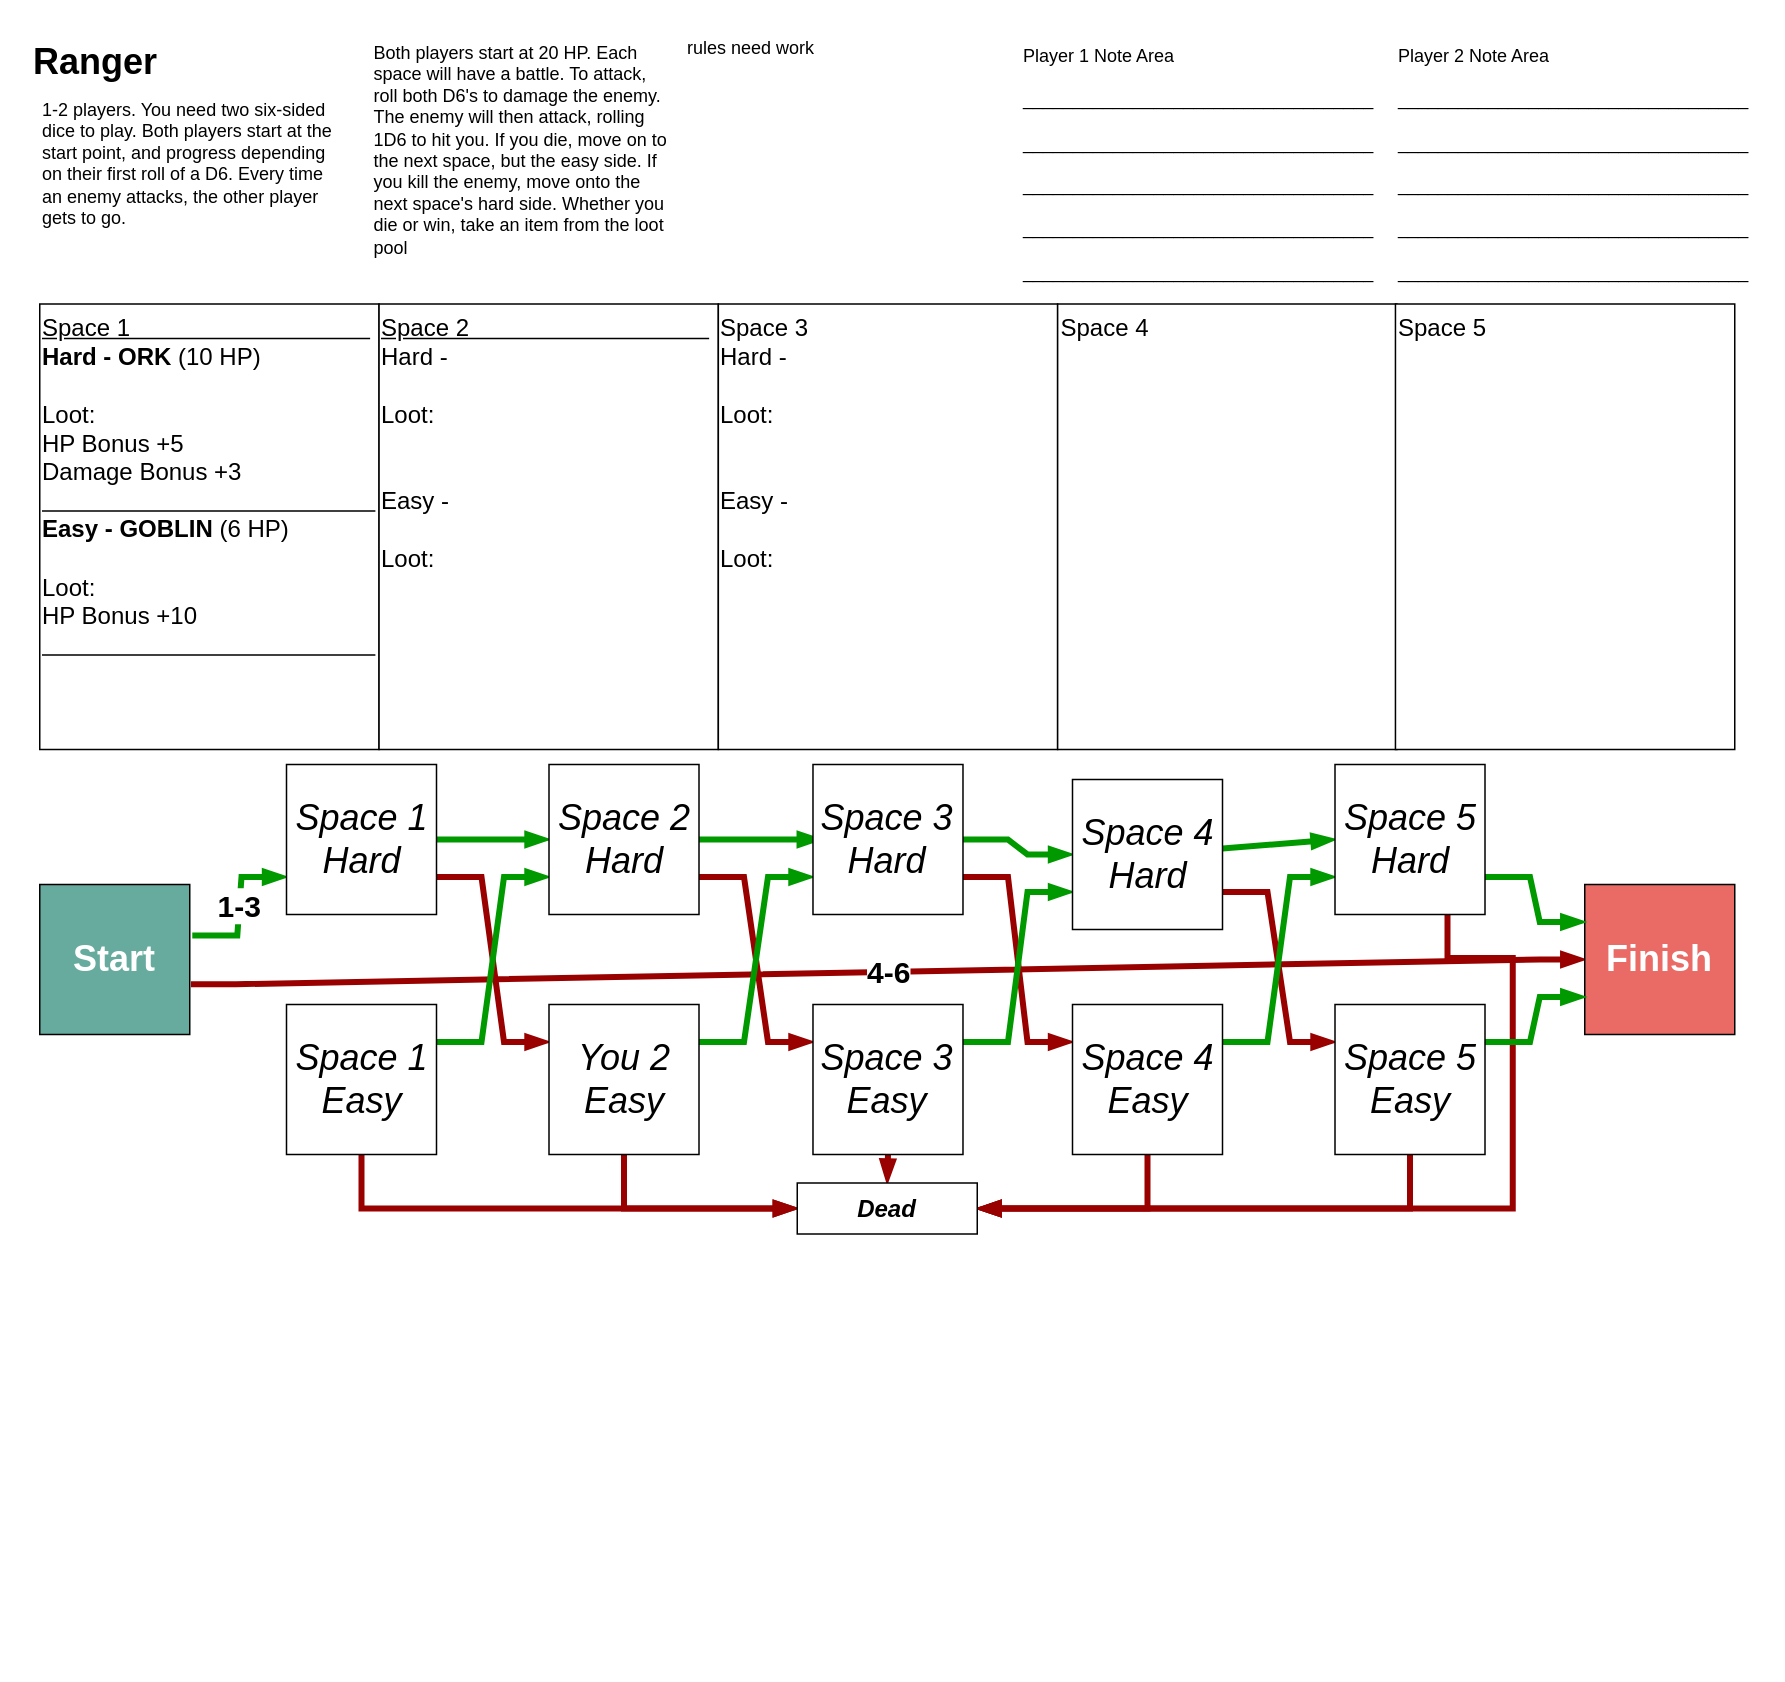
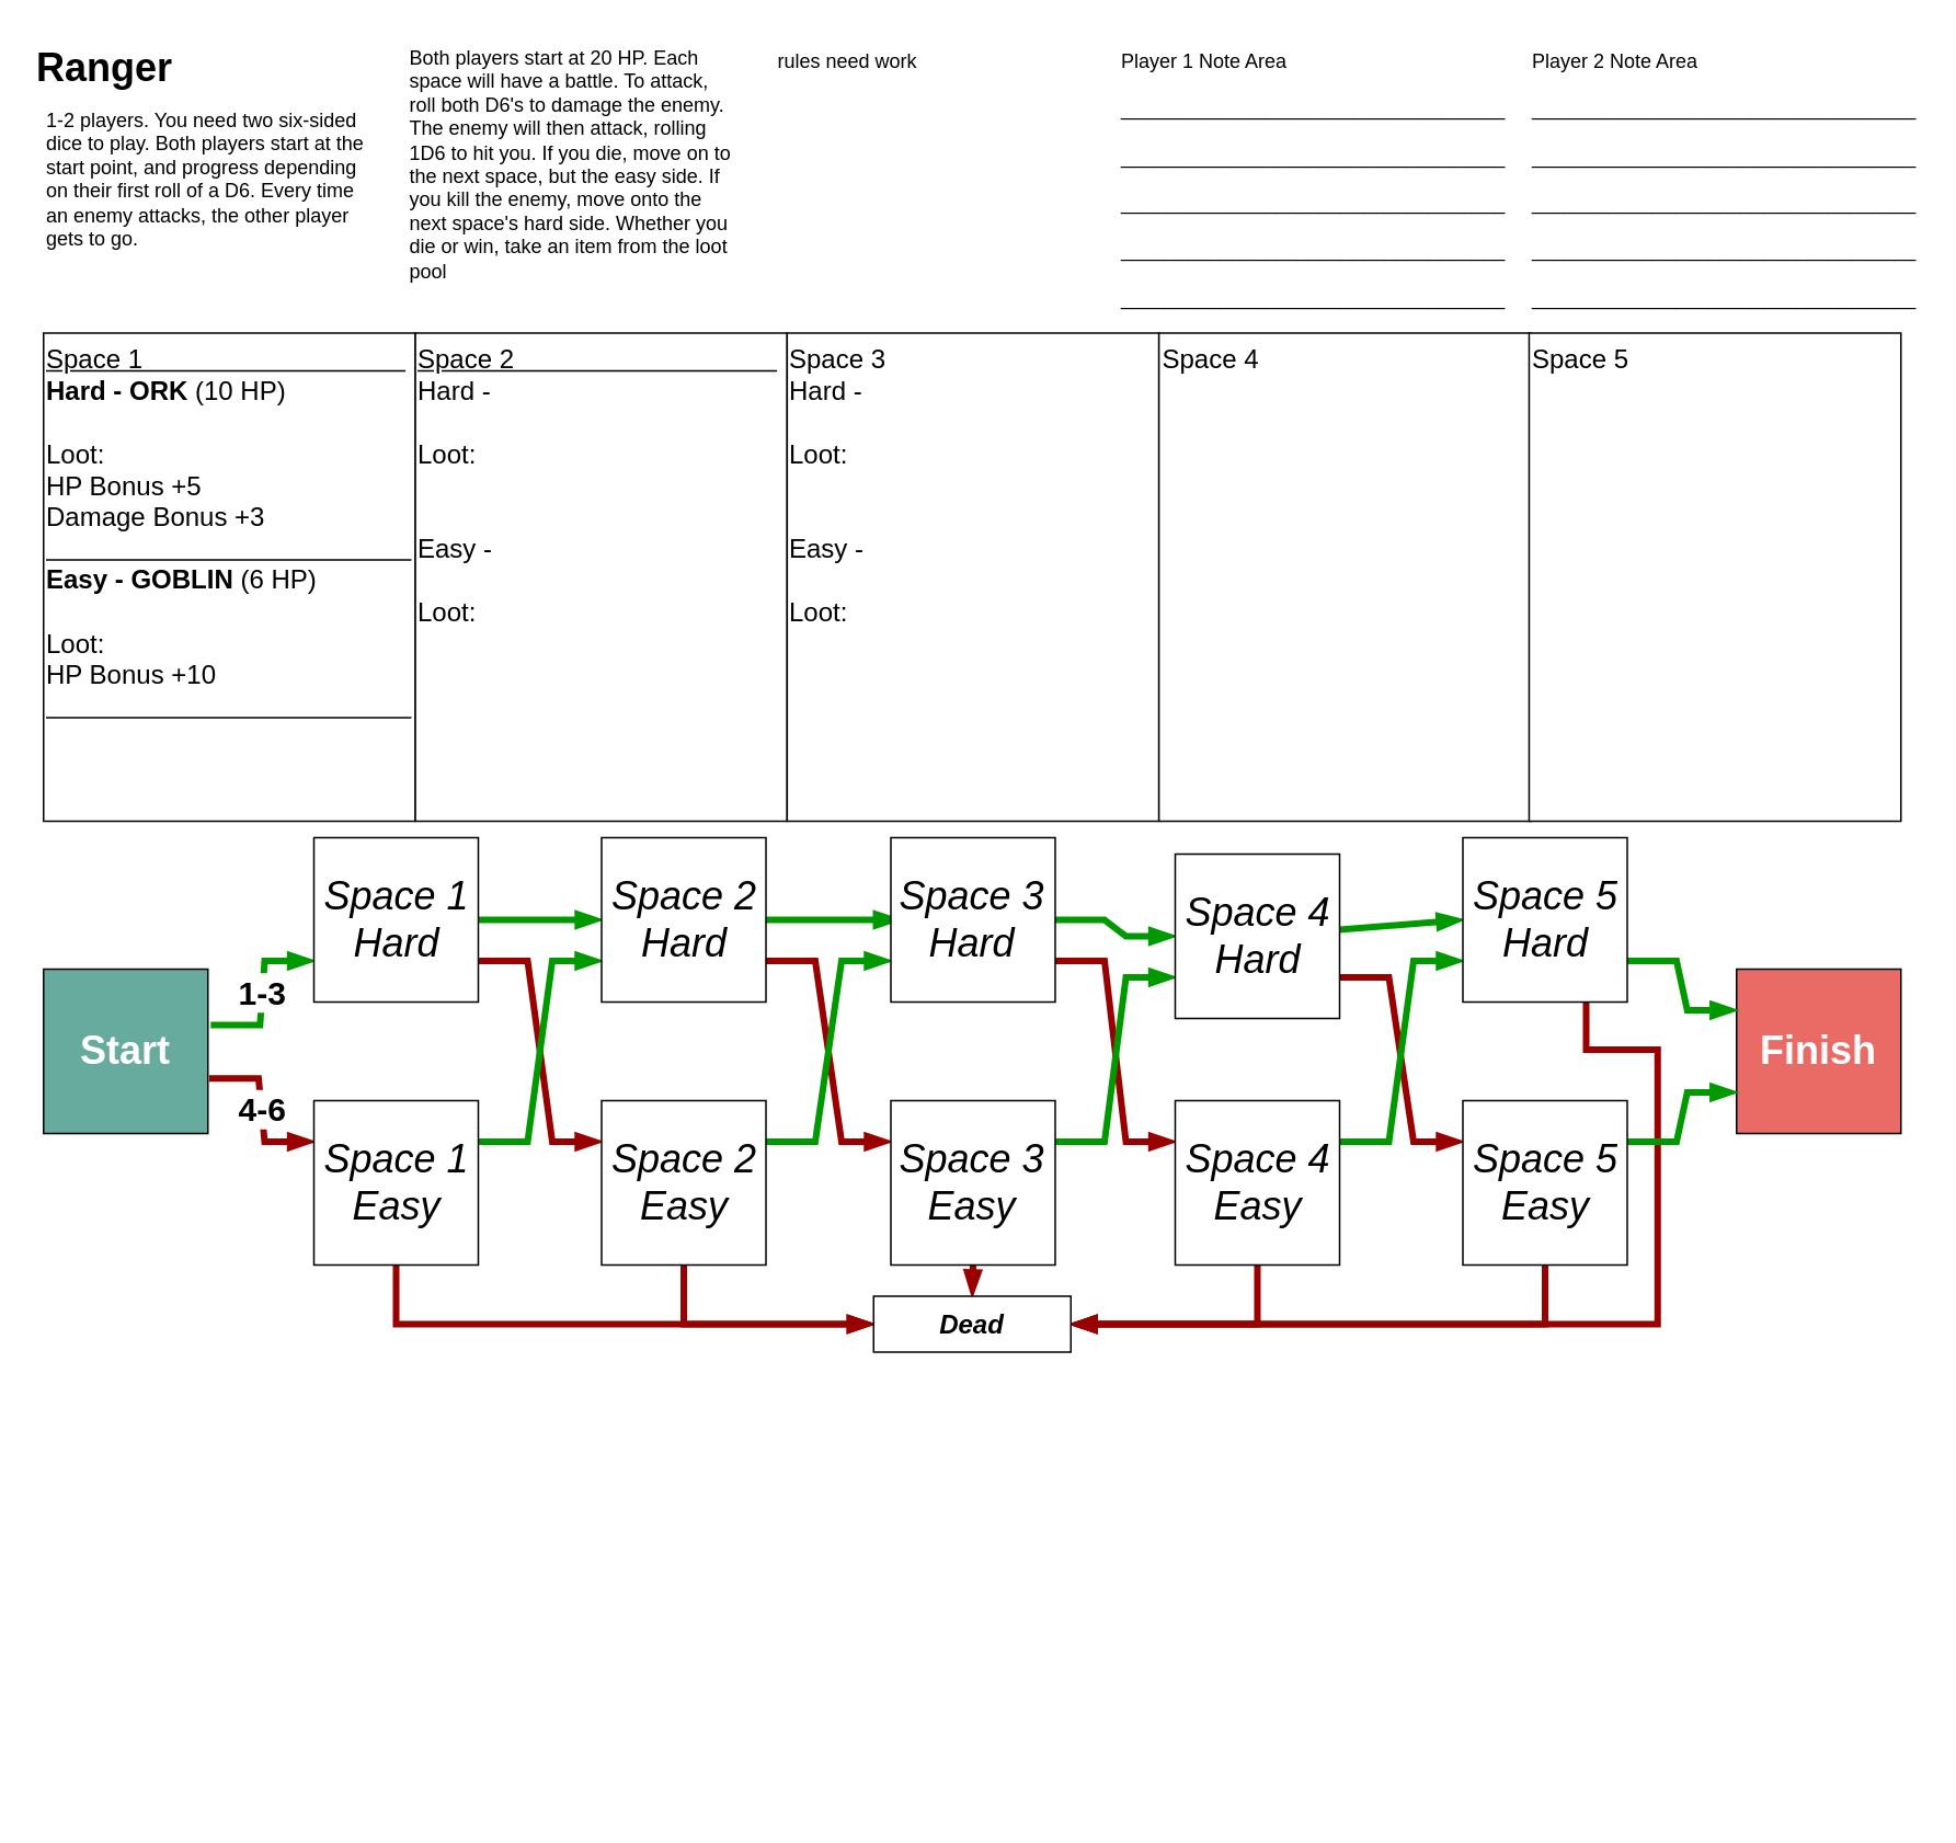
- <mxCell id="52" value="rules need work&lt;br&gt;" style="text;html=1;strokeColor=none;fillColor=none;align=left;verticalAlign=top;whiteSpace=wrap;rounded=0;" vertex="1" parent="1"><mxGeometry x="456" y="18" width="200" height="174" as="geometry" /></mxCell>
+ <mxCell id="52" value="rules need work&lt;br&gt;" style="text;html=1;strokeColor=none;fillColor=none;align=left;verticalAlign=top;whiteSpace=wrap;rounded=0;" vertex="1" parent="1"><mxGeometry x="471" y="23" width="200" height="174" as="geometry" /></mxCell>
- <mxCell id="4" value="4-6" style="rounded=0;orthogonalLoop=1;jettySize=auto;html=1;fontSize=20;exitX=1.008;exitY=0.665;exitDx=0;exitDy=0;fontStyle=1;strokeWidth=4;endArrow=blockThin;endFill=1;edgeStyle=entityRelationEdgeStyle;strokeColor=#990000;exitPerimeter=0;" parent="1" source="5" target="6" edge="1"><mxGeometry relative="1" as="geometry" /></mxCell>
+ <mxCell id="4" value="4-6" style="rounded=0;orthogonalLoop=1;jettySize=auto;html=1;entryX=0;entryY=0.25;entryDx=0;entryDy=0;fontSize=20;exitX=1.008;exitY=0.665;exitDx=0;exitDy=0;fontStyle=1;strokeWidth=4;endArrow=blockThin;endFill=1;edgeStyle=entityRelationEdgeStyle;strokeColor=#990000;exitPerimeter=0;" parent="1" source="5" target="25" edge="1"><mxGeometry relative="1" as="geometry" /></mxCell>
- <mxCell id="31" value="You 2&lt;br&gt;Easy" style="rounded=0;whiteSpace=wrap;html=1;fontSize=24;fontStyle=2" parent="1" vertex="1"><mxGeometry x="365.5" y="669" width="100" height="100" as="geometry" /></mxCell>
+ <mxCell id="31" value="Space 2&lt;br&gt;Easy" style="rounded=0;whiteSpace=wrap;html=1;fontSize=24;fontStyle=2" parent="1" vertex="1"><mxGeometry x="365.5" y="669" width="100" height="100" as="geometry" /></mxCell>
